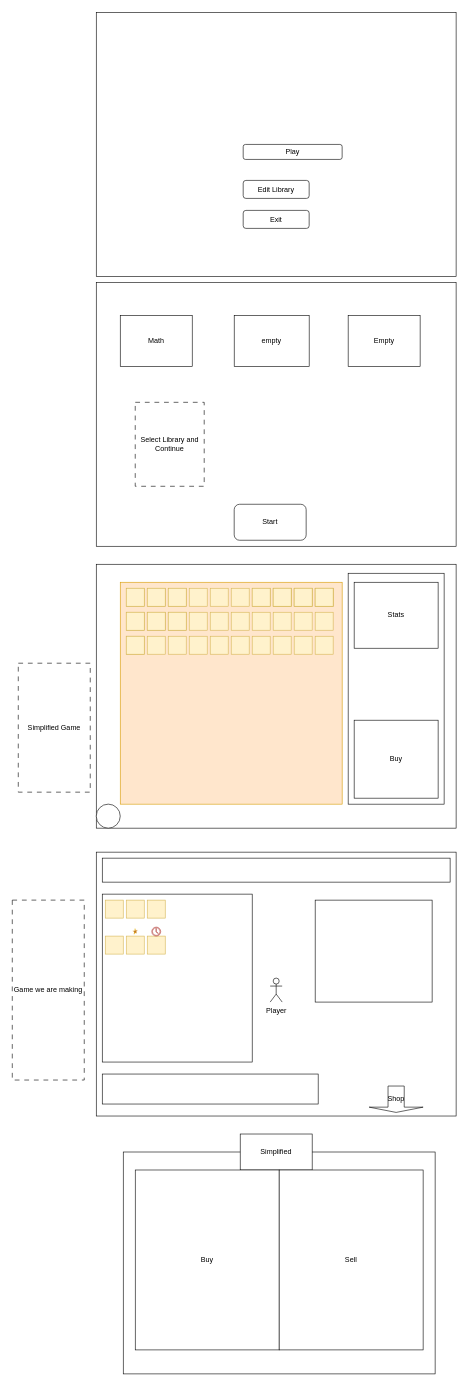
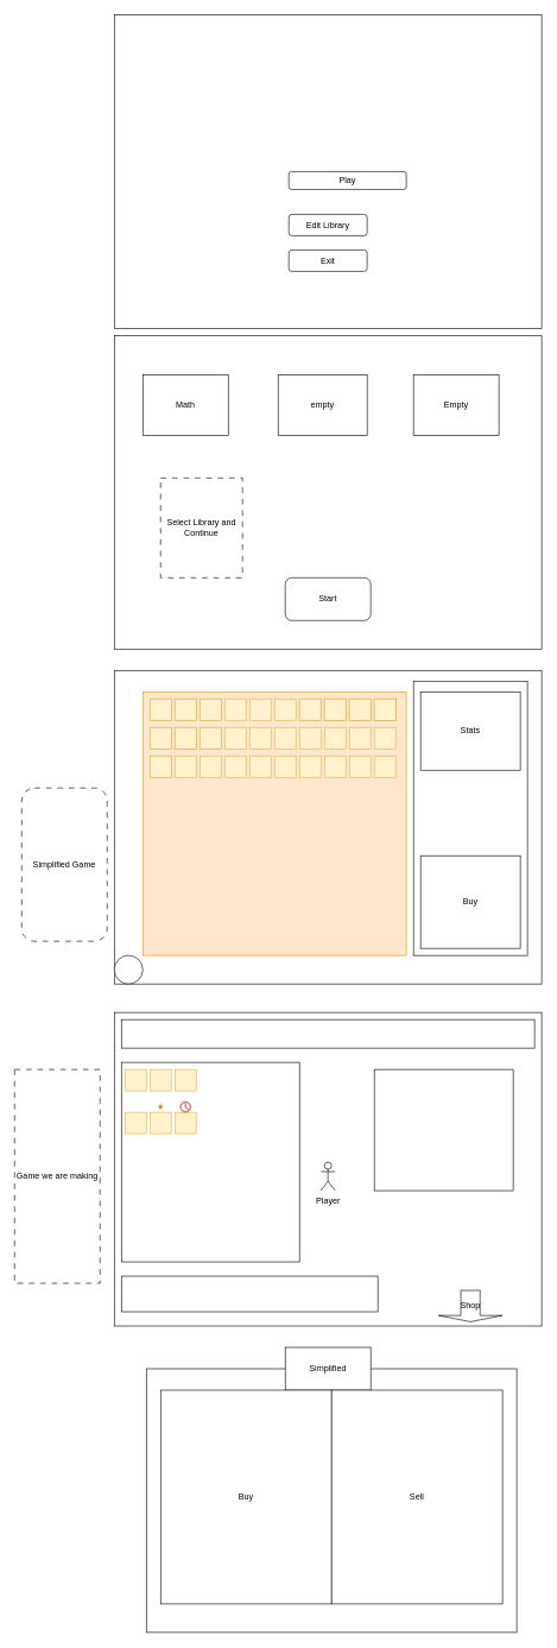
- <mxCell id="10" value="Start" style="rounded=1;whiteSpace=wrap;html=1;" vertex="1" parent="1"><mxGeometry x="390" y="840" width="120" height="60" as="geometry" /></mxCell>
+ <mxCell id="10" value="Start" style="rounded=1;whiteSpace=wrap;html=1;" vertex="1" parent="1"><mxGeometry x="400" y="810" width="120" height="60" as="geometry" /></mxCell>
- <mxCell id="79" value="Simplified Game" style="rounded=0;whiteSpace=wrap;html=1;dashed=1;dashPattern=8 8;" vertex="1" parent="1"><mxGeometry x="30" y="1105" width="120" height="215" as="geometry" /></mxCell>
+ <mxCell id="79" value="Simplified Game" style="whiteSpace=wrap;html=1;dashed=1;dashPattern=8 8;rounded=1;" vertex="1" parent="1"><mxGeometry x="30" y="1105" width="120" height="215" as="geometry" /></mxCell>
